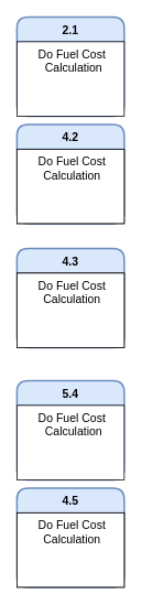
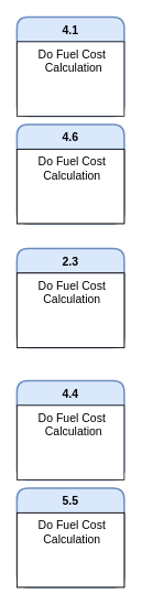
- <mxCell id="2" value="2.1" style="swimlane;childLayout=stackLayout;horizontal=1;startSize=30;horizontalStack=0;rounded=1;fontSize=14;fontStyle=1;strokeWidth=2;resizeParent=0;resizeLast=1;shadow=0;dashed=0;align=center;hachureGap=4;pointerEvents=0;fillColor=#dae8fc;strokeColor=#6c8ebf;" vertex="1" parent="1"><mxGeometry x="20" y="20" width="130" height="120" as="geometry" /></mxCell>
+ <mxCell id="2" value="4.1" style="swimlane;childLayout=stackLayout;horizontal=1;startSize=30;horizontalStack=0;rounded=1;fontSize=14;fontStyle=1;strokeWidth=2;resizeParent=0;resizeLast=1;shadow=0;dashed=0;align=center;hachureGap=4;pointerEvents=0;fillColor=#dae8fc;strokeColor=#6c8ebf;" vertex="1" parent="1"><mxGeometry x="20" y="20" width="130" height="120" as="geometry" /></mxCell>
- <mxCell id="6" value="4.2" style="swimlane;childLayout=stackLayout;horizontal=1;startSize=30;horizontalStack=0;rounded=1;fontSize=14;fontStyle=1;strokeWidth=2;resizeParent=0;resizeLast=1;shadow=0;dashed=0;align=center;hachureGap=4;pointerEvents=0;fillColor=#dae8fc;strokeColor=#6c8ebf;" vertex="1" parent="1"><mxGeometry x="20" y="150" width="130" height="120" as="geometry" /></mxCell>
+ <mxCell id="6" value="4.6" style="swimlane;childLayout=stackLayout;horizontal=1;startSize=30;horizontalStack=0;rounded=1;fontSize=14;fontStyle=1;strokeWidth=2;resizeParent=0;resizeLast=1;shadow=0;dashed=0;align=center;hachureGap=4;pointerEvents=0;fillColor=#dae8fc;strokeColor=#6c8ebf;" vertex="1" parent="1"><mxGeometry x="20" y="150" width="130" height="120" as="geometry" /></mxCell>
- <mxCell id="11" value="4.3" style="swimlane;childLayout=stackLayout;horizontal=1;startSize=30;horizontalStack=0;rounded=1;fontSize=14;fontStyle=1;strokeWidth=2;resizeParent=0;resizeLast=1;shadow=0;dashed=0;align=center;hachureGap=4;pointerEvents=0;fillColor=#dae8fc;strokeColor=#6c8ebf;" vertex="1" parent="1"><mxGeometry x="20" y="300" width="130" height="120" as="geometry" /></mxCell>
+ <mxCell id="11" value="2.3" style="swimlane;childLayout=stackLayout;horizontal=1;startSize=30;horizontalStack=0;rounded=1;fontSize=14;fontStyle=1;strokeWidth=2;resizeParent=0;resizeLast=1;shadow=0;dashed=0;align=center;hachureGap=4;pointerEvents=0;fillColor=#dae8fc;strokeColor=#6c8ebf;" vertex="1" parent="1"><mxGeometry x="20" y="300" width="130" height="120" as="geometry" /></mxCell>
- <mxCell id="16" value="5.4" style="swimlane;childLayout=stackLayout;horizontal=1;startSize=30;horizontalStack=0;rounded=1;fontSize=14;fontStyle=1;strokeWidth=2;resizeParent=0;resizeLast=1;shadow=0;dashed=0;align=center;hachureGap=4;pointerEvents=0;fillColor=#dae8fc;strokeColor=#6c8ebf;" vertex="1" parent="1"><mxGeometry x="20" y="460" width="130" height="120" as="geometry" /></mxCell>
+ <mxCell id="16" value="4.4" style="swimlane;childLayout=stackLayout;horizontal=1;startSize=30;horizontalStack=0;rounded=1;fontSize=14;fontStyle=1;strokeWidth=2;resizeParent=0;resizeLast=1;shadow=0;dashed=0;align=center;hachureGap=4;pointerEvents=0;fillColor=#dae8fc;strokeColor=#6c8ebf;" vertex="1" parent="1"><mxGeometry x="20" y="460" width="130" height="120" as="geometry" /></mxCell>
- <mxCell id="20" value="4.5" style="swimlane;childLayout=stackLayout;horizontal=1;startSize=30;horizontalStack=0;rounded=1;fontSize=14;fontStyle=1;strokeWidth=2;resizeParent=0;resizeLast=1;shadow=0;dashed=0;align=center;hachureGap=4;pointerEvents=0;fillColor=#dae8fc;strokeColor=#6c8ebf;" vertex="1" parent="1"><mxGeometry x="20" y="590" width="130" height="120" as="geometry" /></mxCell>
+ <mxCell id="20" value="5.5" style="swimlane;childLayout=stackLayout;horizontal=1;startSize=30;horizontalStack=0;rounded=1;fontSize=14;fontStyle=1;strokeWidth=2;resizeParent=0;resizeLast=1;shadow=0;dashed=0;align=center;hachureGap=4;pointerEvents=0;fillColor=#dae8fc;strokeColor=#6c8ebf;" vertex="1" parent="1"><mxGeometry x="20" y="590" width="130" height="120" as="geometry" /></mxCell>
